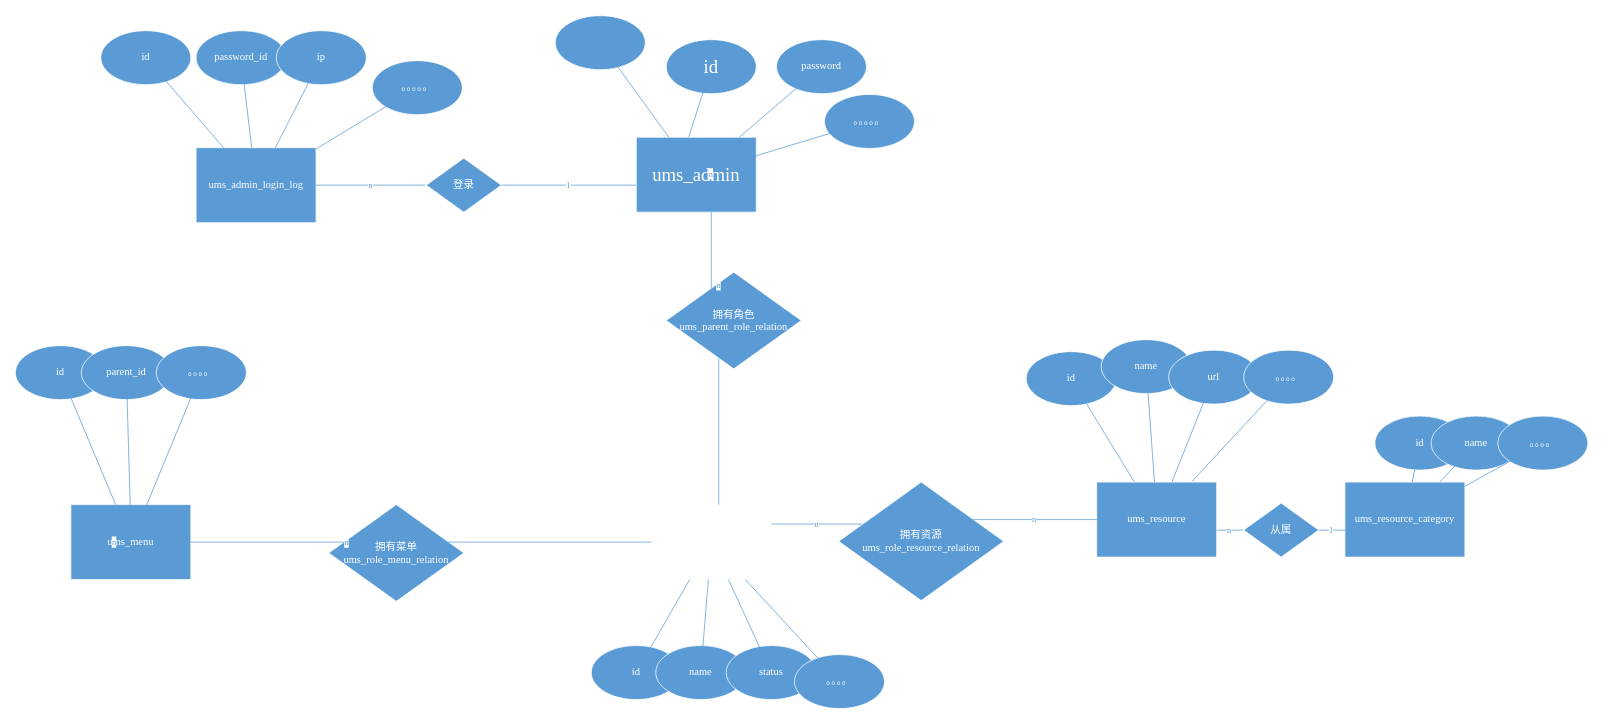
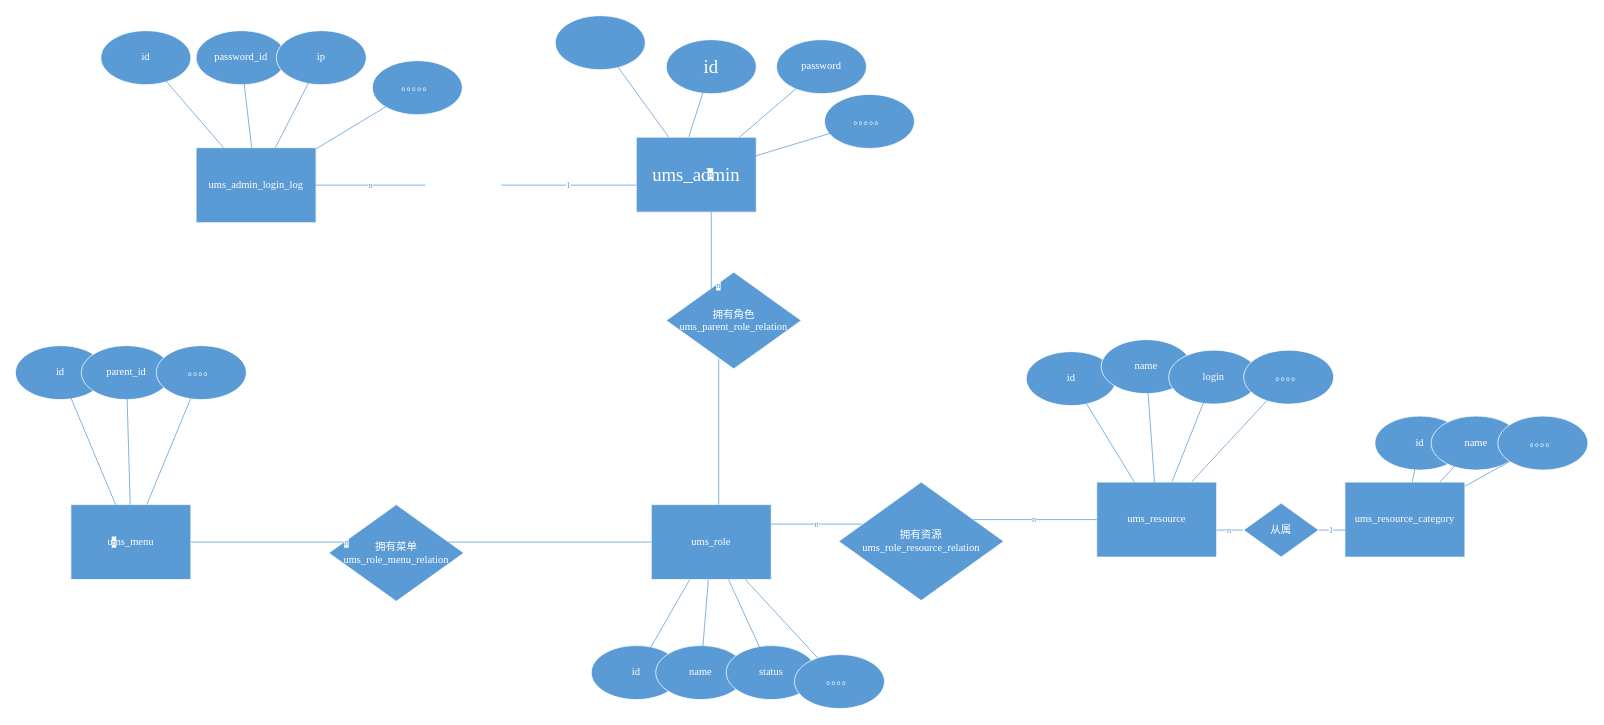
- <mxCell id="14" value="&lt;font style=&quot;font-size:14px;font-family:SimSun;color:#ffffff;direction:ltr;letter-spacing:0px;line-height:120%;opacity:1&quot;&gt;登录&lt;br/&gt;&lt;/font&gt;" style="verticalAlign=middle;align=center;vsdxID=11;fillColor=#5b9bd5;gradientColor=none;shape=stencil(nZBNDoUgDIRP0z3SeAKf3sNElEYEg/h3+wdpjIaFC3cz9OukDGC16HZWIMUSvBvVTl3QgD+QkqxWnkJUgDVg1TuvBu9W27Gf20QmNbktJRy8V4q0IsXJthDsG2YN2Qd7DS+4fGGz3Bfyc2Z2axT3J3syhjt6zvNS4hMXivUf);strokeColor=#ffffff;labelBackgroundColor=none;rounded=0;html=1;whiteSpace=wrap;" parent="1" vertex="1"><mxGeometry x="568" y="210" width="100" height="72" as="geometry" /></mxCell>
- <mxCell id="85" value="&lt;font style=&quot;font-size:14px;font-family:SimSun;color:#ffffff;direction:ltr;letter-spacing:0px;line-height:120%;opacity:1&quot;&gt;url&lt;br/&gt;&lt;/font&gt;" style="text;vsdxID=114;fillColor=none;gradientColor=none;strokeColor=none;labelBackgroundColor=none;rounded=0;html=1;whiteSpace=wrap;verticalAlign=middle;align=center;;html=1;" parent="83" vertex="1"><mxGeometry width="120" height="72" as="geometry" /></mxCell>
+ <mxCell id="85" value="&lt;font style=&quot;font-size:14px;font-family:SimSun;color:#ffffff;direction:ltr;letter-spacing:0px;line-height:120%;opacity:1&quot;&gt;login&lt;br/&gt;&lt;/font&gt;" style="text;vsdxID=114;fillColor=none;gradientColor=none;strokeColor=none;labelBackgroundColor=none;rounded=0;html=1;whiteSpace=wrap;verticalAlign=middle;align=center;;html=1;" parent="83" vertex="1"><mxGeometry width="120" height="72" as="geometry" /></mxCell>
+ <mxCell id="32" value="&lt;font style=&quot;font-size:14px;font-family:SimSun;color:#ffffff;direction:ltr;letter-spacing:0px;line-height:120%;opacity:1&quot;&gt;ums_role&lt;br/&gt;&lt;/font&gt;" style="verticalAlign=middle;align=center;vsdxID=32;fillColor=#5b9bd5;gradientColor=none;shape=stencil(nZBLDoAgDERP0z3SIyjew0SURgSD+Lu9kMZoXLhwN9O+tukAlrNpJg1SzDH4QW/URgNYgZTkjA4UkwJUgGXng+6DX1zLfmoymdXo17xh5zmRJ6Q42BWCfc2oJfdAr+Yv+AP9Cb7OJ3H/2JG1HNGz/84klThPVCc=);strokeColor=#ffffff;labelBackgroundColor=none;rounded=0;html=1;whiteSpace=wrap;" parent="1" vertex="1"><mxGeometry x="868" y="672" width="160" height="100" as="geometry" /></mxCell>
